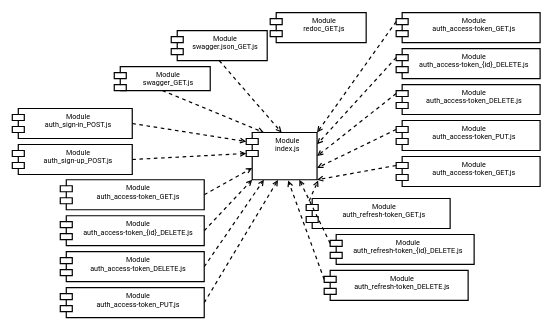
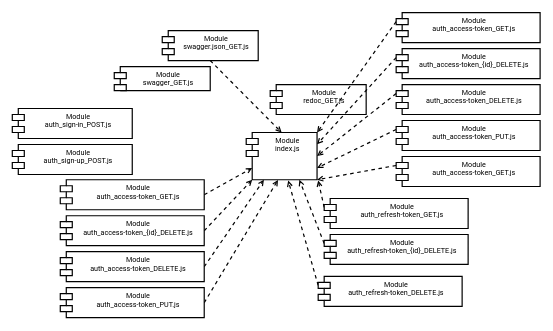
- <mxCell id="5" value="Module&#10;redoc_GET.js" style="shape=module;align=left;spacingLeft=20;align=center;verticalAlign=top;strokeWidth=2;fontFamily=Roboto;fontSource=https%3A%2F%2Ffonts.googleapis.com%2Fcss%3Ffamily%3DRoboto;" parent="1" vertex="1"><mxGeometry x="450" y="20" width="160" height="50" as="geometry" /></mxCell>
+ <mxCell id="5" value="Module&#10;redoc_GET.js" style="shape=module;align=left;spacingLeft=20;align=center;verticalAlign=top;strokeWidth=2;fontFamily=Roboto;fontSource=https%3A%2F%2Ffonts.googleapis.com%2Fcss%3Ffamily%3DRoboto;" parent="1" vertex="1"><mxGeometry x="450" y="140" width="160" height="50" as="geometry" /></mxCell>
- <mxCell id="7" value="Module&#10;swagger.json_GET.js" style="shape=module;align=left;spacingLeft=20;align=center;verticalAlign=top;strokeWidth=2;fontFamily=Roboto;fontSource=https%3A%2F%2Ffonts.googleapis.com%2Fcss%3Ffamily%3DRoboto;" parent="1" vertex="1"><mxGeometry x="285" y="50" width="160" height="50" as="geometry" /></mxCell>
+ <mxCell id="7" value="Module&#10;swagger.json_GET.js" style="shape=module;align=left;spacingLeft=20;align=center;verticalAlign=top;strokeWidth=2;fontFamily=Roboto;fontSource=https%3A%2F%2Ffonts.googleapis.com%2Fcss%3Ffamily%3DRoboto;" parent="1" vertex="1"><mxGeometry x="270" y="50" width="160" height="50" as="geometry" /></mxCell>
- <mxCell id="3" style="edgeStyle=none;rounded=0;orthogonalLoop=1;jettySize=auto;html=1;exitX=0.5;exitY=1;exitDx=0;exitDy=0;entryX=0.25;entryY=0;entryDx=0;entryDy=0;endArrow=open;endFill=0;strokeWidth=2;dashed=1;fontFamily=Roboto;fontSource=https%3A%2F%2Ffonts.googleapis.com%2Fcss%3Ffamily%3DRoboto;" parent="1" source="4" target="2" edge="1"><mxGeometry relative="1" as="geometry" /></mxCell>
- <mxCell id="8" style="edgeStyle=none;rounded=0;orthogonalLoop=1;jettySize=auto;html=1;exitX=1;exitY=0.5;exitDx=0;exitDy=0;entryX=0;entryY=0;entryDx=0;entryDy=15;entryPerimeter=0;endArrow=open;endFill=0;strokeWidth=2;dashed=1;fontFamily=Roboto;fontSource=https%3A%2F%2Ffonts.googleapis.com%2Fcss%3Ffamily%3DRoboto;" parent="1" source="9" target="2" edge="1"><mxGeometry relative="1" as="geometry" /></mxCell>
- <mxCell id="10" style="edgeStyle=none;rounded=0;orthogonalLoop=1;jettySize=auto;html=1;exitX=1;exitY=0.5;exitDx=0;exitDy=0;entryX=0;entryY=0;entryDx=0;entryDy=35;entryPerimeter=0;endArrow=open;endFill=0;strokeWidth=2;dashed=1;fontFamily=Roboto;fontSource=https%3A%2F%2Ffonts.googleapis.com%2Fcss%3Ffamily%3DRoboto;" parent="1" source="11" target="2" edge="1"><mxGeometry relative="1" as="geometry" /></mxCell>
- <mxCell id="21" value="Module&#10;auth_refresh-token_GET.js" style="shape=module;align=left;spacingLeft=20;align=center;verticalAlign=top;strokeWidth=2;fontFamily=Roboto;fontSource=https%3A%2F%2Ffonts.googleapis.com%2Fcss%3Ffamily%3DRoboto;" parent="1" vertex="1"><mxGeometry x="510" y="330" width="240" height="50" as="geometry" /></mxCell>
+ <mxCell id="21" value="Module&#10;auth_refresh-token_GET.js" style="shape=module;align=left;spacingLeft=20;align=center;verticalAlign=top;strokeWidth=2;fontFamily=Roboto;fontSource=https%3A%2F%2Ffonts.googleapis.com%2Fcss%3Ffamily%3DRoboto;" parent="1" vertex="1"><mxGeometry x="540" y="330" width="240" height="50" as="geometry" /></mxCell>
- <mxCell id="23" value="Module&#10;auth_refresh-token_{id}_DELETE.js" style="shape=module;align=left;spacingLeft=20;align=center;verticalAlign=top;strokeWidth=2;fontFamily=Roboto;fontSource=https%3A%2F%2Ffonts.googleapis.com%2Fcss%3Ffamily%3DRoboto;" parent="1" vertex="1"><mxGeometry x="550" y="390" width="240" height="50" as="geometry" /></mxCell>
+ <mxCell id="23" value="Module&#10;auth_refresh-token_{id}_DELETE.js" style="shape=module;align=left;spacingLeft=20;align=center;verticalAlign=top;strokeWidth=2;fontFamily=Roboto;fontSource=https%3A%2F%2Ffonts.googleapis.com%2Fcss%3Ffamily%3DRoboto;" parent="1" vertex="1"><mxGeometry x="540" y="390" width="240" height="50" as="geometry" /></mxCell>
- <mxCell id="25" value="Module&#10;auth_refresh-token_DELETE.js" style="shape=module;align=left;spacingLeft=20;align=center;verticalAlign=top;strokeWidth=2;fontFamily=Roboto;fontSource=https%3A%2F%2Ffonts.googleapis.com%2Fcss%3Ffamily%3DRoboto;" parent="1" vertex="1"><mxGeometry x="540" y="450" width="240" height="50" as="geometry" /></mxCell>
+ <mxCell id="25" value="Module&#10;auth_refresh-token_DELETE.js" style="shape=module;align=left;spacingLeft=20;align=center;verticalAlign=top;strokeWidth=2;fontFamily=Roboto;fontSource=https%3A%2F%2Ffonts.googleapis.com%2Fcss%3Ffamily%3DRoboto;" parent="1" vertex="1"><mxGeometry x="530" y="460" width="240" height="50" as="geometry" /></mxCell>
